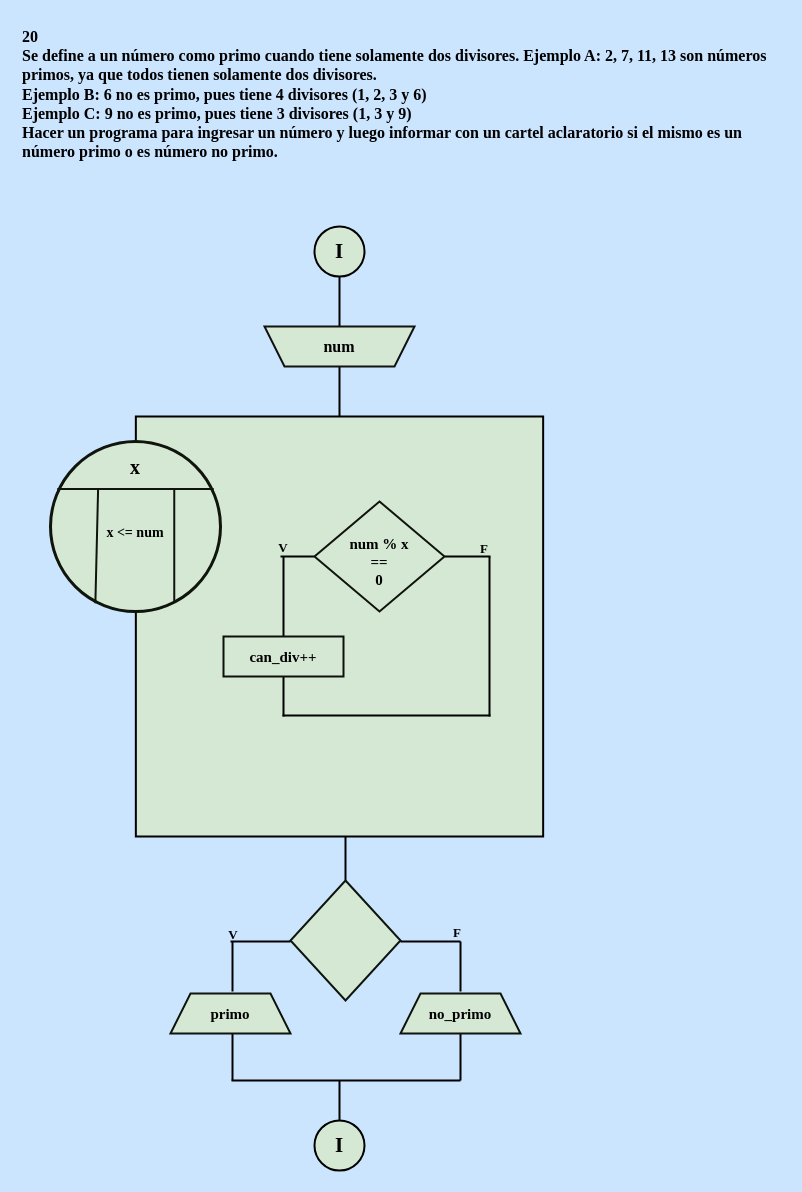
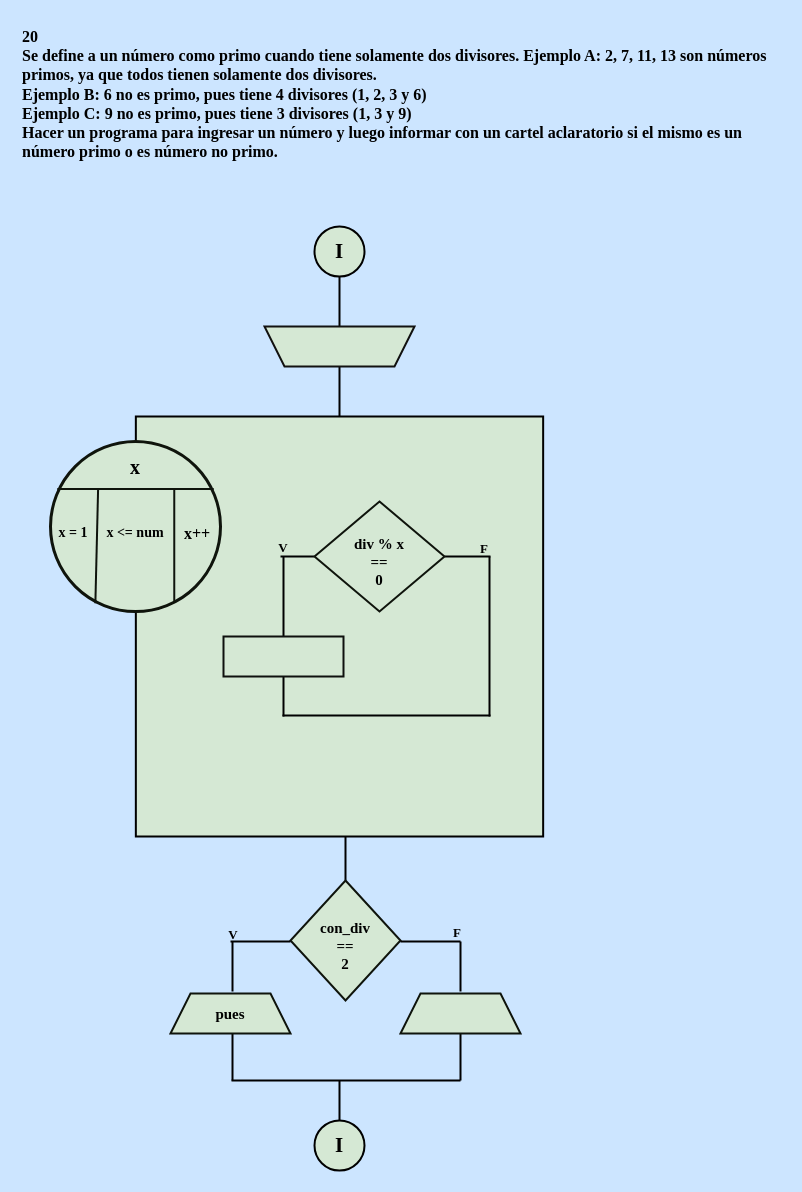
- <mxCell id="17" value="&lt;font face=&quot;Comic Sans MS&quot; color=&quot;#000000&quot;&gt;&lt;span style=&quot;font-size: 16px;&quot;&gt;&lt;b&gt;num&lt;/b&gt;&lt;/span&gt;&lt;/font&gt;" style="text;strokeColor=none;align=center;fillColor=none;html=1;verticalAlign=middle;whiteSpace=wrap;rounded=0;fontFamily=Architects Daughter;fontSource=https://fonts.googleapis.com/css?family=Architects+Daughter;container=0;" vertex="1" parent="4"><mxGeometry x="259" y="105" width="60" height="30" as="geometry" /></mxCell>
+ <mxCell id="23" value="&lt;font size=&quot;1&quot; face=&quot;Comic Sans MS&quot; color=&quot;#000000&quot;&gt;&lt;b style=&quot;font-size: 14px;&quot;&gt;x = 1&lt;/b&gt;&lt;/font&gt;" style="text;strokeColor=none;align=center;fillColor=none;html=1;verticalAlign=middle;whiteSpace=wrap;rounded=0;fontFamily=Architects Daughter;fontSource=https://fonts.googleapis.com/css?family=Architects+Daughter;container=0;" vertex="1" parent="4"><mxGeometry x="3" y="297" width="40" height="20" as="geometry" /></mxCell>
+ <mxCell id="25" value="&lt;font size=&quot;1&quot; face=&quot;Comic Sans MS&quot; color=&quot;#000000&quot;&gt;&lt;b style=&quot;font-size: 16px;&quot;&gt;x++&lt;/b&gt;&lt;/font&gt;" style="text;strokeColor=none;align=center;fillColor=none;html=1;verticalAlign=middle;whiteSpace=wrap;rounded=0;fontFamily=Architects Daughter;fontSource=https://fonts.googleapis.com/css?family=Architects+Daughter;container=0;" vertex="1" parent="4"><mxGeometry x="127" y="297" width="40" height="20" as="geometry" /></mxCell>
- <mxCell id="27" value="&lt;font style=&quot;font-size: 15px;&quot;&gt;&lt;b&gt;&lt;font style=&quot;font-size: 15px;&quot; color=&quot;#000000&quot; face=&quot;Comic Sans MS&quot;&gt;num %&amp;nbsp;&lt;/font&gt;&lt;/b&gt;&lt;b style=&quot;background-color: initial;&quot;&gt;&lt;font style=&quot;font-size: 15px;&quot; color=&quot;#000000&quot; face=&quot;Comic Sans MS&quot;&gt;x&lt;/font&gt;&lt;/b&gt;&lt;/font&gt;&lt;div style=&quot;font-size: 15px;&quot;&gt;&lt;b style=&quot;background-color: initial;&quot;&gt;&lt;font style=&quot;font-size: 15px;&quot; color=&quot;#000000&quot; face=&quot;Comic Sans MS&quot;&gt;==&lt;/font&gt;&lt;/b&gt;&lt;/div&gt;&lt;div style=&quot;font-size: 15px;&quot;&gt;&lt;b style=&quot;background-color: initial;&quot;&gt;&lt;font style=&quot;font-size: 15px;&quot; color=&quot;#000000&quot; face=&quot;Comic Sans MS&quot;&gt;0&lt;/font&gt;&lt;/b&gt;&lt;/div&gt;" style="text;strokeColor=none;align=center;fillColor=none;html=1;verticalAlign=middle;whiteSpace=wrap;rounded=0;fontFamily=Architects Daughter;fontSource=https%3A%2F%2Ffonts.googleapis.com%2Fcss%3Ffamily%3DArchitects%2BDaughter;container=0;" vertex="1" parent="4"><mxGeometry x="294" y="305" width="70" height="60" as="geometry" /></mxCell>
+ <mxCell id="27" value="&lt;font style=&quot;font-size: 15px;&quot;&gt;&lt;b&gt;&lt;font style=&quot;font-size: 15px;&quot; color=&quot;#000000&quot; face=&quot;Comic Sans MS&quot;&gt;div %&amp;nbsp;&lt;/font&gt;&lt;/b&gt;&lt;b style=&quot;background-color: initial;&quot;&gt;&lt;font style=&quot;font-size: 15px;&quot; color=&quot;#000000&quot; face=&quot;Comic Sans MS&quot;&gt;x&lt;/font&gt;&lt;/b&gt;&lt;/font&gt;&lt;div style=&quot;font-size: 15px;&quot;&gt;&lt;b style=&quot;background-color: initial;&quot;&gt;&lt;font style=&quot;font-size: 15px;&quot; color=&quot;#000000&quot; face=&quot;Comic Sans MS&quot;&gt;==&lt;/font&gt;&lt;/b&gt;&lt;/div&gt;&lt;div style=&quot;font-size: 15px;&quot;&gt;&lt;b style=&quot;background-color: initial;&quot;&gt;&lt;font style=&quot;font-size: 15px;&quot; color=&quot;#000000&quot; face=&quot;Comic Sans MS&quot;&gt;0&lt;/font&gt;&lt;/b&gt;&lt;/div&gt;" style="text;strokeColor=none;align=center;fillColor=none;html=1;verticalAlign=middle;whiteSpace=wrap;rounded=0;fontFamily=Architects Daughter;fontSource=https%3A%2F%2Ffonts.googleapis.com%2Fcss%3Ffamily%3DArchitects%2BDaughter;container=0;" vertex="1" parent="4"><mxGeometry x="294" y="305" width="70" height="60" as="geometry" /></mxCell>
- <mxCell id="31" value="&lt;font size=&quot;1&quot; face=&quot;Comic Sans MS&quot; color=&quot;#000000&quot;&gt;&lt;b style=&quot;font-size: 15px;&quot;&gt;can_div++&lt;/b&gt;&lt;/font&gt;" style="text;strokeColor=none;align=center;fillColor=none;html=1;verticalAlign=middle;whiteSpace=wrap;rounded=0;fontFamily=Architects Daughter;fontSource=https://fonts.googleapis.com/css?family=Architects+Daughter;container=0;" vertex="1" parent="4"><mxGeometry x="203" y="415" width="60" height="30" as="geometry" /></mxCell>
+ <mxCell id="37" value="&lt;b&gt;&lt;font style=&quot;font-size: 15px;&quot; color=&quot;#000000&quot; face=&quot;Comic Sans MS&quot;&gt;con_div&lt;/font&gt;&lt;/b&gt;&lt;div&gt;&lt;b&gt;&lt;font style=&quot;font-size: 15px;&quot; color=&quot;#000000&quot; face=&quot;Comic Sans MS&quot;&gt;==&lt;/font&gt;&lt;/b&gt;&lt;/div&gt;&lt;div&gt;&lt;b&gt;&lt;font style=&quot;font-size: 15px;&quot; color=&quot;#000000&quot; face=&quot;Comic Sans MS&quot;&gt;2&lt;/font&gt;&lt;/b&gt;&lt;/div&gt;" style="text;strokeColor=none;align=center;fillColor=none;html=1;verticalAlign=middle;whiteSpace=wrap;rounded=0;fontFamily=Architects Daughter;fontSource=https%3A%2F%2Ffonts.googleapis.com%2Fcss%3Ffamily%3DArchitects%2BDaughter;" vertex="1" parent="35"><mxGeometry x="20" y="35" width="70" height="60" as="geometry" /></mxCell>
- <mxCell id="49" value="&lt;b&gt;&lt;font style=&quot;font-size: 15px;&quot; color=&quot;#000000&quot; face=&quot;Comic Sans MS&quot;&gt;primo&lt;/font&gt;&lt;/b&gt;" style="text;strokeColor=none;align=center;fillColor=none;html=1;verticalAlign=middle;whiteSpace=wrap;rounded=0;fontFamily=Architects Daughter;fontSource=https%3A%2F%2Ffonts.googleapis.com%2Fcss%3Ffamily%3DArchitects%2BDaughter;" vertex="1" parent="47"><mxGeometry x="20" y="5" width="80" height="30" as="geometry" /></mxCell>
+ <mxCell id="49" value="&lt;b&gt;&lt;font style=&quot;font-size: 15px;&quot; color=&quot;#000000&quot; face=&quot;Comic Sans MS&quot;&gt;pues&lt;/font&gt;&lt;/b&gt;" style="text;strokeColor=none;align=center;fillColor=none;html=1;verticalAlign=middle;whiteSpace=wrap;rounded=0;fontFamily=Architects Daughter;fontSource=https%3A%2F%2Ffonts.googleapis.com%2Fcss%3Ffamily%3DArchitects%2BDaughter;" vertex="1" parent="47"><mxGeometry x="20" y="5" width="80" height="30" as="geometry" /></mxCell>
- <mxCell id="46" value="&lt;b&gt;&lt;font style=&quot;font-size: 15px;&quot; color=&quot;#000000&quot; face=&quot;Comic Sans MS&quot;&gt;no_primo&lt;/font&gt;&lt;/b&gt;" style="text;strokeColor=none;align=center;fillColor=none;html=1;verticalAlign=middle;whiteSpace=wrap;rounded=0;fontFamily=Architects Daughter;fontSource=https://fonts.googleapis.com/css?family=Architects+Daughter;" vertex="1" parent="44"><mxGeometry x="15" width="90" height="40" as="geometry" /></mxCell>
